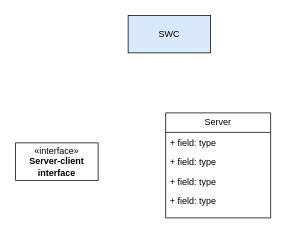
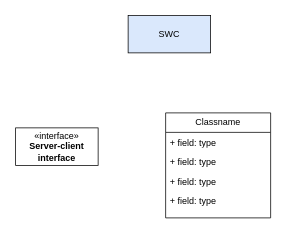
- <mxCell id="4" value="Server" style="swimlane;fontStyle=0;childLayout=stackLayout;horizontal=1;startSize=26;fillColor=none;horizontalStack=0;resizeParent=1;resizeParentMax=0;resizeLast=0;collapsible=1;marginBottom=0;whiteSpace=wrap;html=1;" vertex="1" parent="1"><mxGeometry x="220" y="150" width="140" height="140" as="geometry" /></mxCell>
+ <mxCell id="4" value="Classname" style="swimlane;fontStyle=0;childLayout=stackLayout;horizontal=1;startSize=26;fillColor=none;horizontalStack=0;resizeParent=1;resizeParentMax=0;resizeLast=0;collapsible=1;marginBottom=0;whiteSpace=wrap;html=1;" vertex="1" parent="1"><mxGeometry x="220" y="150" width="140" height="140" as="geometry" /></mxCell>
- <mxCell id="3" value="«interface»&lt;br&gt;&lt;b&gt;Server-client interface&lt;/b&gt;" style="html=1;whiteSpace=wrap;" vertex="1" parent="1"><mxGeometry x="20" y="190" width="110" height="50" as="geometry" /></mxCell>
+ <mxCell id="3" value="«interface»&lt;br&gt;&lt;b&gt;Server-client interface&lt;/b&gt;" style="html=1;whiteSpace=wrap;" vertex="1" parent="1"><mxGeometry x="20" y="170" width="110" height="50" as="geometry" /></mxCell>
